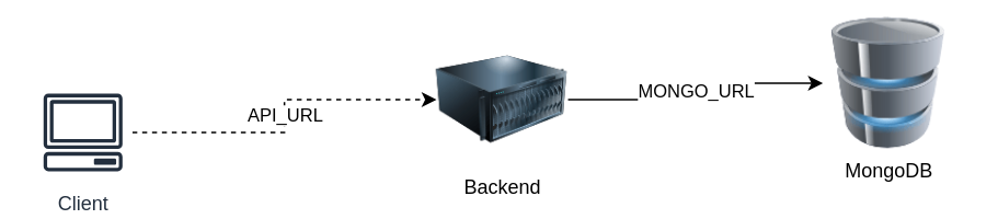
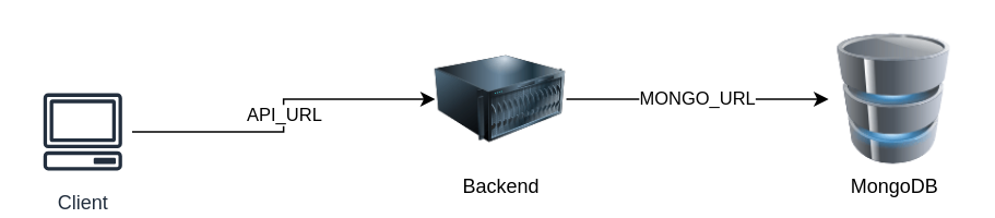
- <mxCell id="4" value="MongoDB" style="image;html=1;image=img/lib/clip_art/computers/Database_128x128.png" vertex="1" parent="1"><mxGeometry x="500" y="10" width="80" height="80" as="geometry" /></mxCell>
+ <mxCell id="4" value="MongoDB" style="image;html=1;image=img/lib/clip_art/computers/Database_128x128.png" vertex="1" parent="1"><mxGeometry x="505" y="20" width="80" height="80" as="geometry" /></mxCell>
- <mxCell id="5" value="API_URL" style="edgeStyle=orthogonalEdgeStyle;rounded=0;orthogonalLoop=1;jettySize=auto;html=1;entryX=0;entryY=0.5;entryDx=0;entryDy=0;dashed=1;" edge="1" parent="1" source="6" target="3"><mxGeometry relative="1" as="geometry" /></mxCell>
+ <mxCell id="5" value="API_URL" style="edgeStyle=orthogonalEdgeStyle;rounded=0;orthogonalLoop=1;jettySize=auto;html=1;entryX=0;entryY=0.5;entryDx=0;entryDy=0;" edge="1" parent="1" source="6" target="3"><mxGeometry relative="1" as="geometry" /></mxCell>
